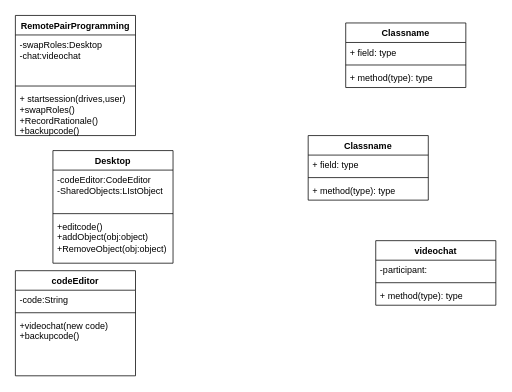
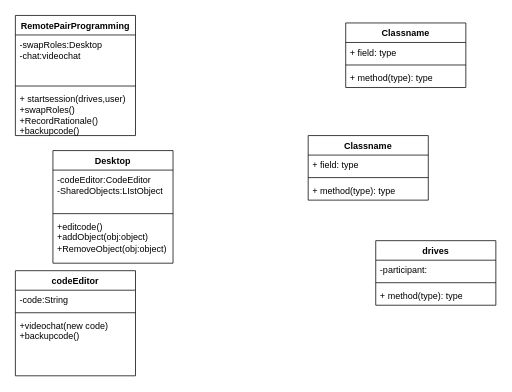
- <mxCell id="6" value="videochat" style="swimlane;fontStyle=1;align=center;verticalAlign=top;childLayout=stackLayout;horizontal=1;startSize=26;horizontalStack=0;resizeParent=1;resizeParentMax=0;resizeLast=0;collapsible=1;marginBottom=0;whiteSpace=wrap;html=1;" vertex="1" parent="1"><mxGeometry x="500" y="320" width="160" height="86" as="geometry" /></mxCell>
+ <mxCell id="6" value="drives" style="swimlane;fontStyle=1;align=center;verticalAlign=top;childLayout=stackLayout;horizontal=1;startSize=26;horizontalStack=0;resizeParent=1;resizeParentMax=0;resizeLast=0;collapsible=1;marginBottom=0;whiteSpace=wrap;html=1;" vertex="1" parent="1"><mxGeometry x="500" y="320" width="160" height="86" as="geometry" /></mxCell>
